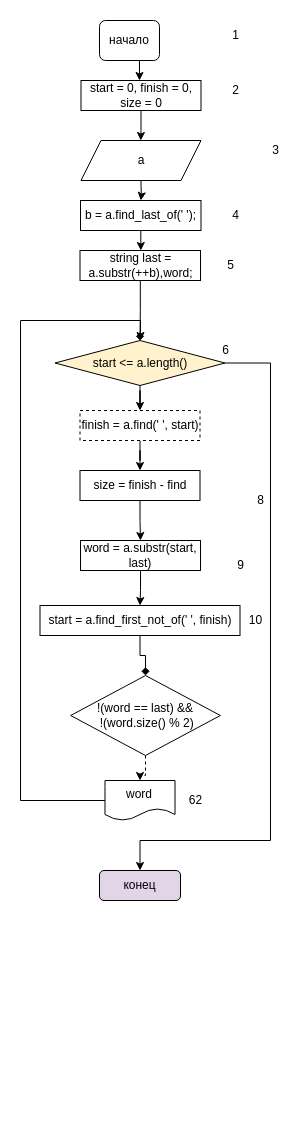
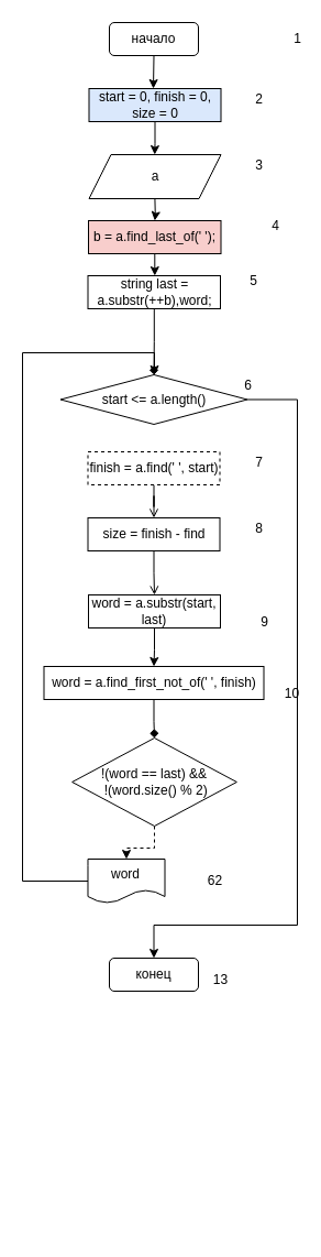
- <mxCell id="26" value="1" style="text;html=1;align=center;verticalAlign=middle;resizable=0;points=[];autosize=1;strokeColor=none;fillColor=none;" parent="1" vertex="1"><mxGeometry x="225" y="25" width="20" height="20" as="geometry" /></mxCell>
+ <mxCell id="26" value="1" style="text;html=1;align=center;verticalAlign=middle;resizable=0;points=[];autosize=1;strokeColor=none;fillColor=none;" parent="1" vertex="1"><mxGeometry x="260" y="25" width="20" height="20" as="geometry" /></mxCell>
- <mxCell id="3" value="начало" style="rounded=1;whiteSpace=wrap;html=1;" parent="1" vertex="1"><mxGeometry x="99" y="20" width="60" height="40" as="geometry" /></mxCell>
+ <mxCell id="3" value="начало" style="rounded=1;whiteSpace=wrap;html=1;" parent="1" vertex="1"><mxGeometry x="99" width="81" height="30" as="geometry" y="20" /></mxCell>
- <mxCell id="38" value="start = 0, finish = 0, size = 0" style="whiteSpace=wrap;html=1;" parent="1" vertex="1"><mxGeometry x="80.5" y="80" width="120" height="30" as="geometry" /></mxCell>
+ <mxCell id="38" value="start = 0, finish = 0, size = 0" style="whiteSpace=wrap;html=1;fillColor=#dae8fc;" parent="1" vertex="1"><mxGeometry x="80.5" y="80" width="120" height="30" as="geometry" /></mxCell>
- <mxCell id="28" value="3" style="text;html=1;align=center;verticalAlign=middle;resizable=0;points=[];autosize=1;strokeColor=none;fillColor=none;" parent="1" vertex="1"><mxGeometry x="264.5" y="140" width="20" height="20" as="geometry" /></mxCell>
+ <mxCell id="28" value="3" style="text;html=1;align=center;verticalAlign=middle;resizable=0;points=[];autosize=1;strokeColor=none;fillColor=none;" parent="1" vertex="1"><mxGeometry x="224.5" y="140" width="20" height="20" as="geometry" /></mxCell>
- <mxCell id="7" value="b = a.find_last_of(' ');" style="rounded=0;whiteSpace=wrap;html=1;" parent="1" vertex="1"><mxGeometry x="80" y="200" width="120.5" height="30" as="geometry" /></mxCell>
+ <mxCell id="7" value="b = a.find_last_of(' ');" style="rounded=0;whiteSpace=wrap;html=1;fillColor=#f8cecc;" parent="1" vertex="1"><mxGeometry x="80" y="200" width="120.5" height="30" as="geometry" /></mxCell>
- <mxCell id="29" value="4" style="text;html=1;align=center;verticalAlign=middle;resizable=0;points=[];autosize=1;strokeColor=none;fillColor=none;" parent="1" vertex="1"><mxGeometry x="225" y="205" width="20" height="20" as="geometry" /></mxCell>
+ <mxCell id="29" value="4" style="text;html=1;align=center;verticalAlign=middle;resizable=0;points=[];autosize=1;strokeColor=none;fillColor=none;" parent="1" vertex="1"><mxGeometry x="240" y="195" width="20" height="20" as="geometry" /></mxCell>
- <mxCell id="30" value="5" style="text;html=1;align=center;verticalAlign=middle;resizable=0;points=[];autosize=1;strokeColor=none;fillColor=none;" parent="1" vertex="1"><mxGeometry x="220" y="255" width="20" height="20" as="geometry" /></mxCell>
+ <mxCell id="30" value="5" style="text;html=1;align=center;verticalAlign=middle;resizable=0;points=[];autosize=1;strokeColor=none;fillColor=none;" parent="1" vertex="1"><mxGeometry x="220" y="245" width="20" height="20" as="geometry" /></mxCell>
- <mxCell id="12" value="start &amp;lt;= a.length()" style="rhombus;whiteSpace=wrap;html=1;rounded=0;fillColor=#fff2cc;" parent="1" vertex="1"><mxGeometry x="54.5" y="340" width="170" height="45" as="geometry" /></mxCell>
+ <mxCell id="12" value="start &amp;lt;= a.length()" style="rhombus;whiteSpace=wrap;html=1;rounded=0;" parent="1" vertex="1"><mxGeometry x="54.5" y="340" width="170" height="45" as="geometry" /></mxCell>
- <mxCell id="10" value="" style="edgeStyle=orthogonalEdgeStyle;rounded=0;orthogonalLoop=1;jettySize=auto;html=1;" parent="1" source="12" target="14" edge="1"><mxGeometry relative="1" as="geometry" /></mxCell>
+ <mxCell id="31" value="7" style="text;html=1;align=center;verticalAlign=middle;resizable=0;points=[];autosize=1;strokeColor=none;fillColor=none;" parent="1" vertex="1"><mxGeometry x="225" y="410" width="20" height="20" as="geometry" /></mxCell>
- <mxCell id="13" value="" style="edgeStyle=orthogonalEdgeStyle;rounded=0;orthogonalLoop=1;jettySize=auto;html=1;" parent="1" source="14" target="16" edge="1"><mxGeometry relative="1" as="geometry" /></mxCell>
+ <mxCell id="13" value="" style="edgeStyle=orthogonalEdgeStyle;rounded=0;orthogonalLoop=1;jettySize=auto;html=1;endArrow=open;" parent="1" source="14" target="16" edge="1"><mxGeometry relative="1" as="geometry" /></mxCell>
- <mxCell id="32" value="8" style="text;html=1;align=center;verticalAlign=middle;resizable=0;points=[];autosize=1;strokeColor=none;fillColor=none;" parent="1" vertex="1"><mxGeometry x="249.5" y="490" width="20" height="20" as="geometry" /></mxCell>
+ <mxCell id="32" value="8" style="text;html=1;align=center;verticalAlign=middle;resizable=0;points=[];autosize=1;strokeColor=none;fillColor=none;" parent="1" vertex="1"><mxGeometry x="224.5" y="470" width="20" height="20" as="geometry" /></mxCell>
- <mxCell id="15" value="" style="edgeStyle=orthogonalEdgeStyle;rounded=0;orthogonalLoop=1;jettySize=auto;html=1;" parent="1" source="16" target="18" edge="1"><mxGeometry relative="1" as="geometry" /></mxCell>
+ <mxCell id="15" value="" style="edgeStyle=orthogonalEdgeStyle;rounded=0;orthogonalLoop=1;jettySize=auto;html=1;endArrow=open;" parent="1" source="16" target="18" edge="1"><mxGeometry relative="1" as="geometry" /></mxCell>
- <mxCell id="20" value="start = a.find_first_not_of(' ', finish)" style="whiteSpace=wrap;html=1;rounded=0;" parent="1" vertex="1"><mxGeometry x="39.5" y="605" width="200" height="30" as="geometry" /></mxCell>
+ <mxCell id="20" value="word = a.find_first_not_of(' ', finish)" style="whiteSpace=wrap;html=1;rounded=0;" parent="1" vertex="1"><mxGeometry x="39.5" y="605" width="200" height="30" as="geometry" /></mxCell>
- <mxCell id="34" value="10" style="text;html=1;align=center;verticalAlign=middle;resizable=0;points=[];autosize=1;strokeColor=none;fillColor=none;" parent="1" vertex="1"><mxGeometry x="240" y="610" width="30" height="20" as="geometry" /></mxCell>
+ <mxCell id="34" value="10" style="text;html=1;align=center;verticalAlign=middle;resizable=0;points=[];autosize=1;strokeColor=none;fillColor=none;" parent="1" vertex="1"><mxGeometry x="250" y="620" width="30" height="20" as="geometry" /></mxCell>
- <mxCell id="22" value="!(word == last) &amp;amp;&amp;amp;&lt;br&gt;&amp;nbsp;!(word.size() % 2)" style="rhombus;whiteSpace=wrap;html=1;rounded=0;" parent="1" vertex="1"><mxGeometry x="70.13" y="675" width="149.75" height="80" as="geometry" /></mxCell>
+ <mxCell id="22" value="!(word == last) &amp;amp;&amp;amp;&lt;br&gt;&amp;nbsp;!(word.size() % 2)" style="rhombus;whiteSpace=wrap;html=1;rounded=0;" parent="1" vertex="1"><mxGeometry x="65.13" y="670" width="149.75" height="80" as="geometry" /></mxCell>
- <mxCell id="24" value="word" style="shape=document;whiteSpace=wrap;html=1;boundedLbl=1;rounded=0;" parent="1" vertex="1"><mxGeometry x="104.49" y="780" width="70.01" height="40" as="geometry" /></mxCell>
+ <mxCell id="24" value="word" style="shape=document;whiteSpace=wrap;html=1;boundedLbl=1;rounded=0;" parent="1" vertex="1"><mxGeometry x="79.49" y="780" width="70.01" height="40" as="geometry" /></mxCell>
- <mxCell id="25" value="конец" style="rounded=1;whiteSpace=wrap;html=1;fillColor=#e1d5e7;" parent="1" vertex="1"><mxGeometry x="99" y="870" width="81" height="30" as="geometry" /></mxCell>
+ <mxCell id="25" value="конец" style="rounded=1;whiteSpace=wrap;html=1;" parent="1" vertex="1"><mxGeometry x="99" y="870" width="81" height="30" as="geometry" /></mxCell>
+ <mxCell id="39" value="13" style="text;html=1;align=center;verticalAlign=middle;resizable=0;points=[];autosize=1;strokeColor=none;fillColor=none;" parent="1" vertex="1"><mxGeometry x="185" y="880" width="30" height="20" as="geometry" /></mxCell>
